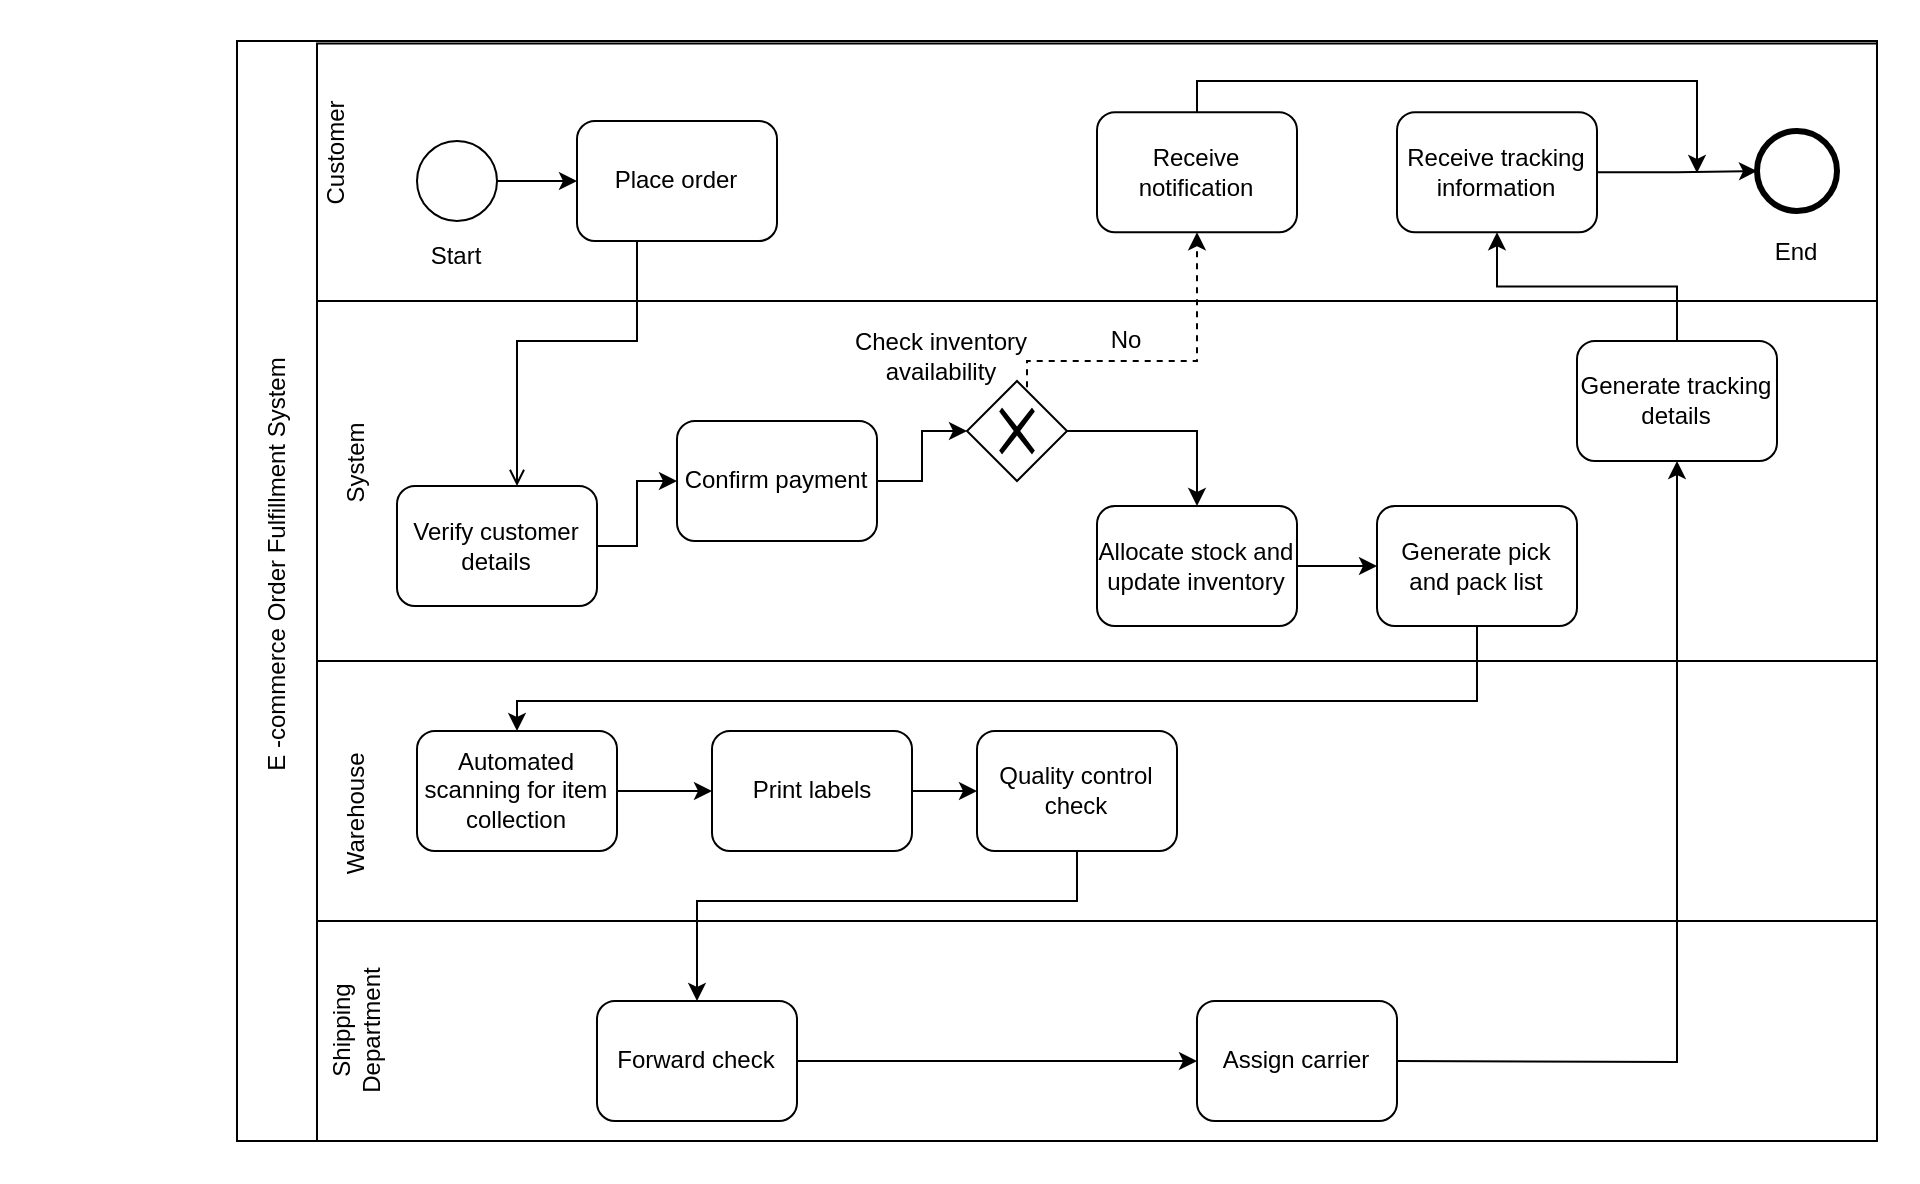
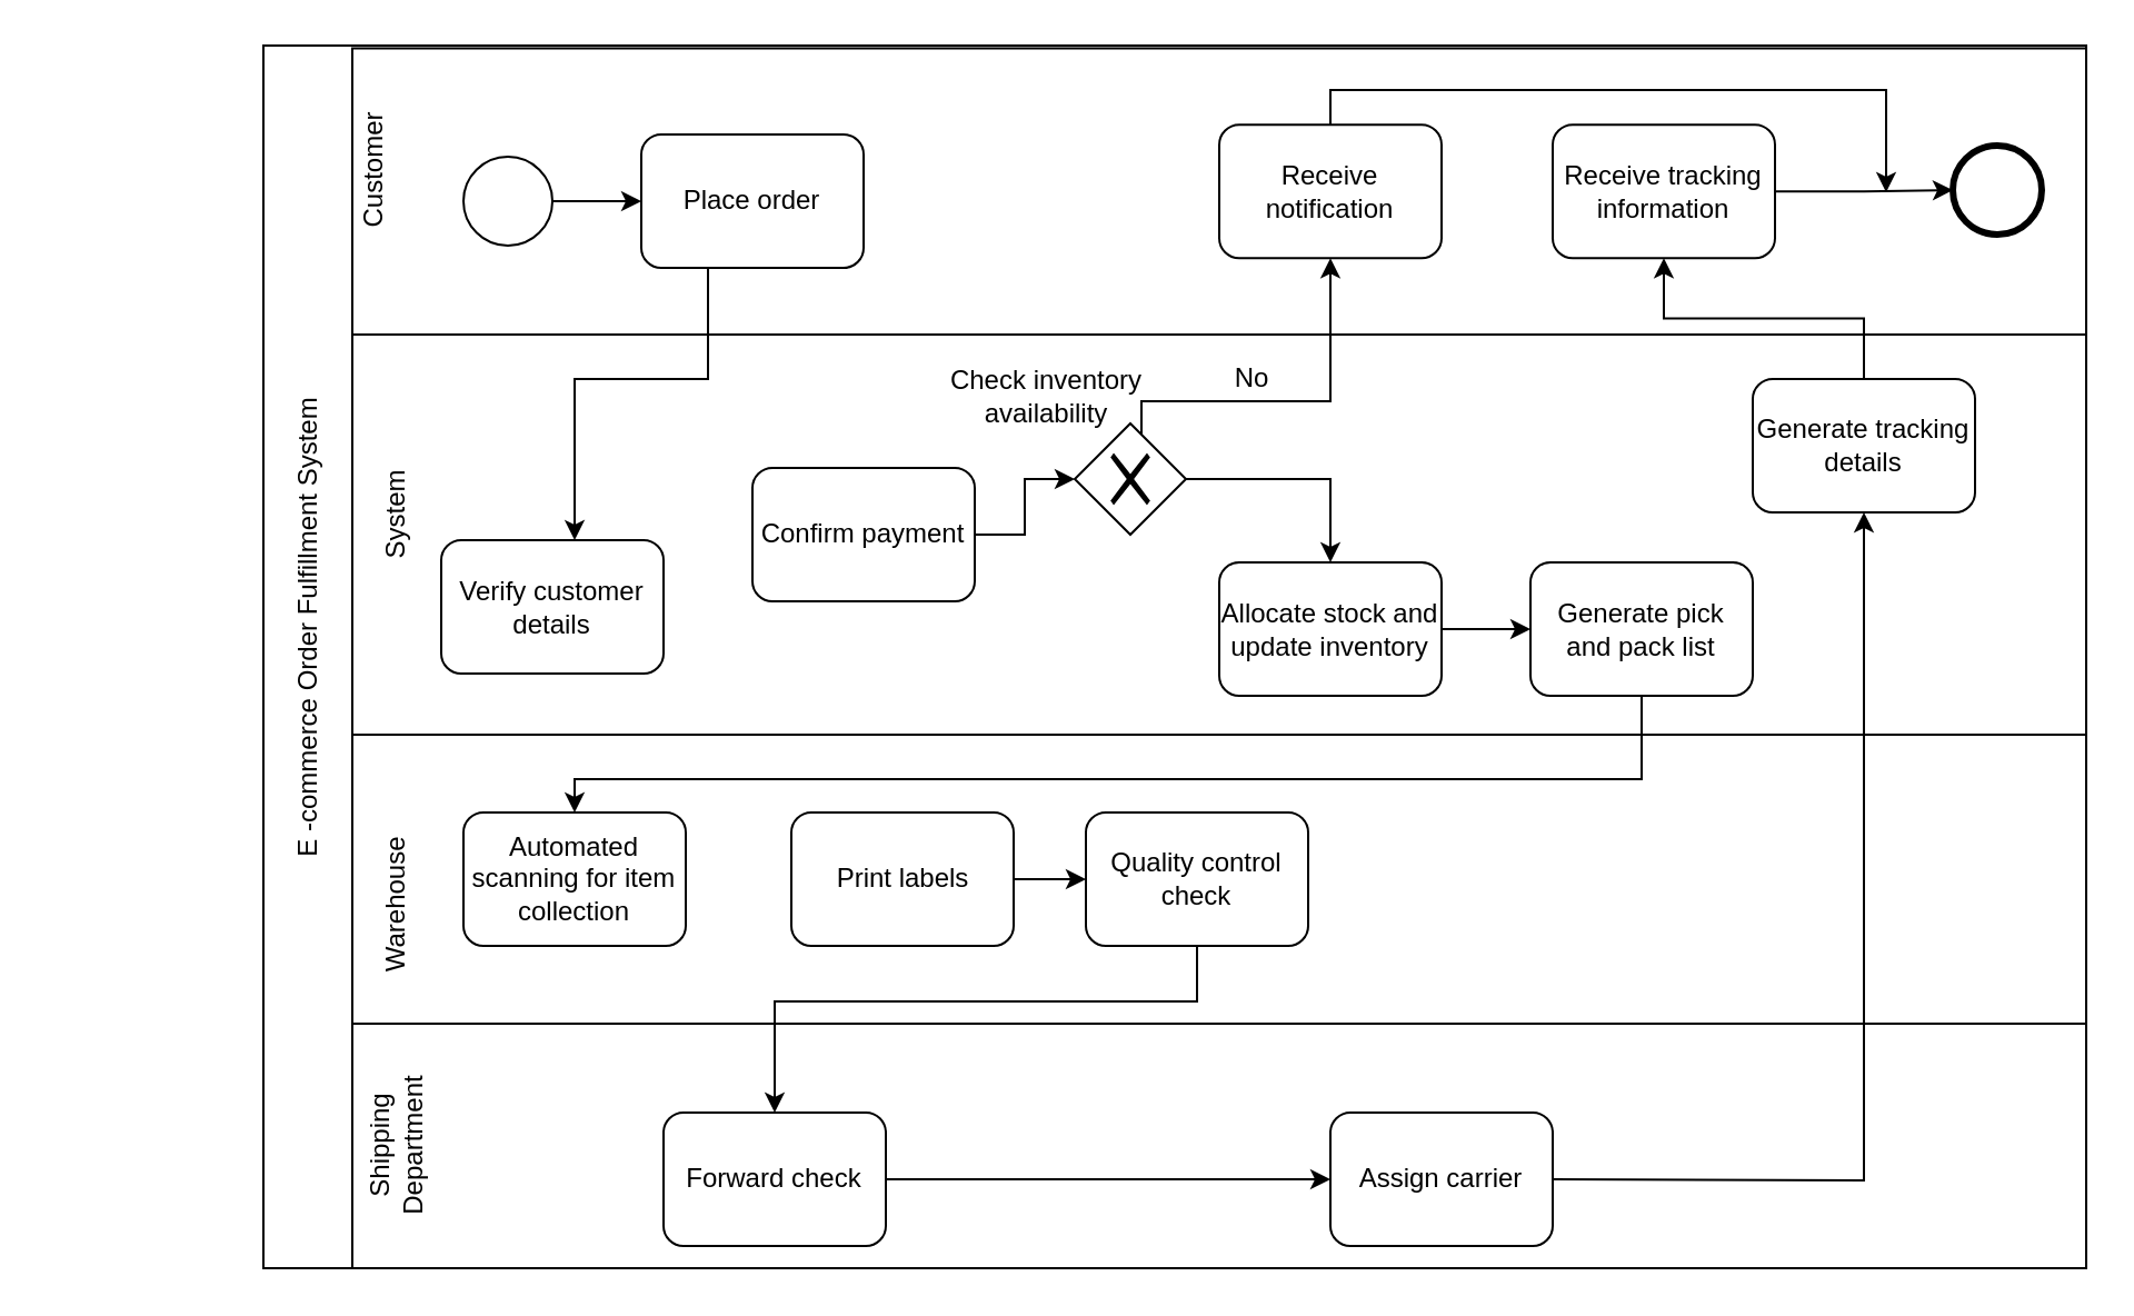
- <mxCell id="47" value="End" style="text;html=1;strokeColor=none;fillColor=none;align=center;verticalAlign=middle;whiteSpace=wrap;rounded=0;" parent="1" vertex="1"><mxGeometry x="878" y="115.63" width="40" height="20" as="geometry" /></mxCell>
- <mxCell id="46" value="Start" style="text;html=1;strokeColor=none;fillColor=none;align=center;verticalAlign=middle;whiteSpace=wrap;rounded=0;" parent="1" vertex="1"><mxGeometry x="208" y="117.82" width="40" height="20" as="geometry" /></mxCell>
- <mxCell id="40" value="" style="edgeStyle=orthogonalEdgeStyle;rounded=0;orthogonalLoop=1;jettySize=auto;html=1;exitX=0.854;exitY=1.069;exitDx=0;exitDy=0;exitPerimeter=0;dashed=1;" parent="1" source="42" target="15" edge="1"><mxGeometry relative="1" as="geometry"><Array as="points"><mxPoint x="513" y="197" /><mxPoint x="513" y="180" /><mxPoint x="598" y="180" /></Array></mxGeometry></mxCell>
+ <mxCell id="40" value="" style="edgeStyle=orthogonalEdgeStyle;rounded=0;orthogonalLoop=1;jettySize=auto;html=1;exitX=0.854;exitY=1.069;exitDx=0;exitDy=0;exitPerimeter=0;" parent="1" source="42" target="15" edge="1"><mxGeometry relative="1" as="geometry"><Array as="points"><mxPoint x="513" y="197" /><mxPoint x="513" y="180" /><mxPoint x="598" y="180" /></Array></mxGeometry></mxCell>
- <mxCell id="12" value="" style="edgeStyle=orthogonalEdgeStyle;rounded=0;orthogonalLoop=1;jettySize=auto;html=1;endArrow=open;" parent="1" source="13" target="19" edge="1"><mxGeometry relative="1" as="geometry"><Array as="points"><mxPoint x="318" y="170" /><mxPoint x="258" y="170" /></Array></mxGeometry></mxCell>
+ <mxCell id="12" value="" style="edgeStyle=orthogonalEdgeStyle;rounded=0;orthogonalLoop=1;jettySize=auto;html=1;" parent="1" source="13" target="19" edge="1"><mxGeometry relative="1" as="geometry"><Array as="points"><mxPoint x="318" y="170" /><mxPoint x="258" y="170" /></Array></mxGeometry></mxCell>
- <mxCell id="18" value="" style="edgeStyle=orthogonalEdgeStyle;rounded=0;orthogonalLoop=1;jettySize=auto;html=1;" parent="1" source="19" target="21" edge="1"><mxGeometry relative="1" as="geometry" /></mxCell>
- <mxCell id="28" value="" style="edgeStyle=orthogonalEdgeStyle;rounded=0;orthogonalLoop=1;jettySize=auto;html=1;" parent="1" source="29" target="31" edge="1"><mxGeometry relative="1" as="geometry" /></mxCell>
